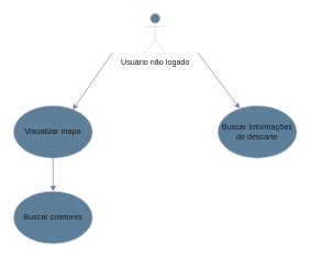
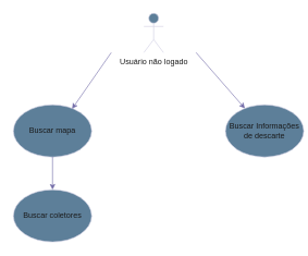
- <mxCell id="3" value="Visualizar mapa" style="ellipse;whiteSpace=wrap;html=1;labelBackgroundColor=none;fillColor=#5D7F99;strokeColor=#D0CEE2;fontColor=#1A1A1A;" vertex="1" parent="1"><mxGeometry x="20" y="160" width="120" height="80" as="geometry" /></mxCell>
+ <mxCell id="3" value="Buscar mapa" style="ellipse;whiteSpace=wrap;html=1;labelBackgroundColor=none;fillColor=#5D7F99;strokeColor=#D0CEE2;fontColor=#1A1A1A;" vertex="1" parent="1"><mxGeometry x="20" y="160" width="120" height="80" as="geometry" /></mxCell>
- <mxCell id="8" value="&lt;div&gt;Buscar Informações&lt;/div&gt;&lt;div&gt;de descarte&lt;br&gt;&lt;/div&gt;" style="ellipse;whiteSpace=wrap;html=1;labelBackgroundColor=none;fillColor=#5D7F99;strokeColor=#D0CEE2;fontColor=#1A1A1A;" vertex="1" parent="1"><mxGeometry x="330" y="160" width="120" height="80" as="geometry" /></mxCell>
+ <mxCell id="8" value="&lt;div&gt;Buscar Informações&lt;/div&gt;&lt;div&gt;de descarte&lt;br&gt;&lt;/div&gt;" style="ellipse;whiteSpace=wrap;html=1;labelBackgroundColor=none;fillColor=#5D7F99;strokeColor=#D0CEE2;fontColor=#1A1A1A;" vertex="1" parent="1"><mxGeometry x="345" y="160" width="120" height="80" as="geometry" /></mxCell>
